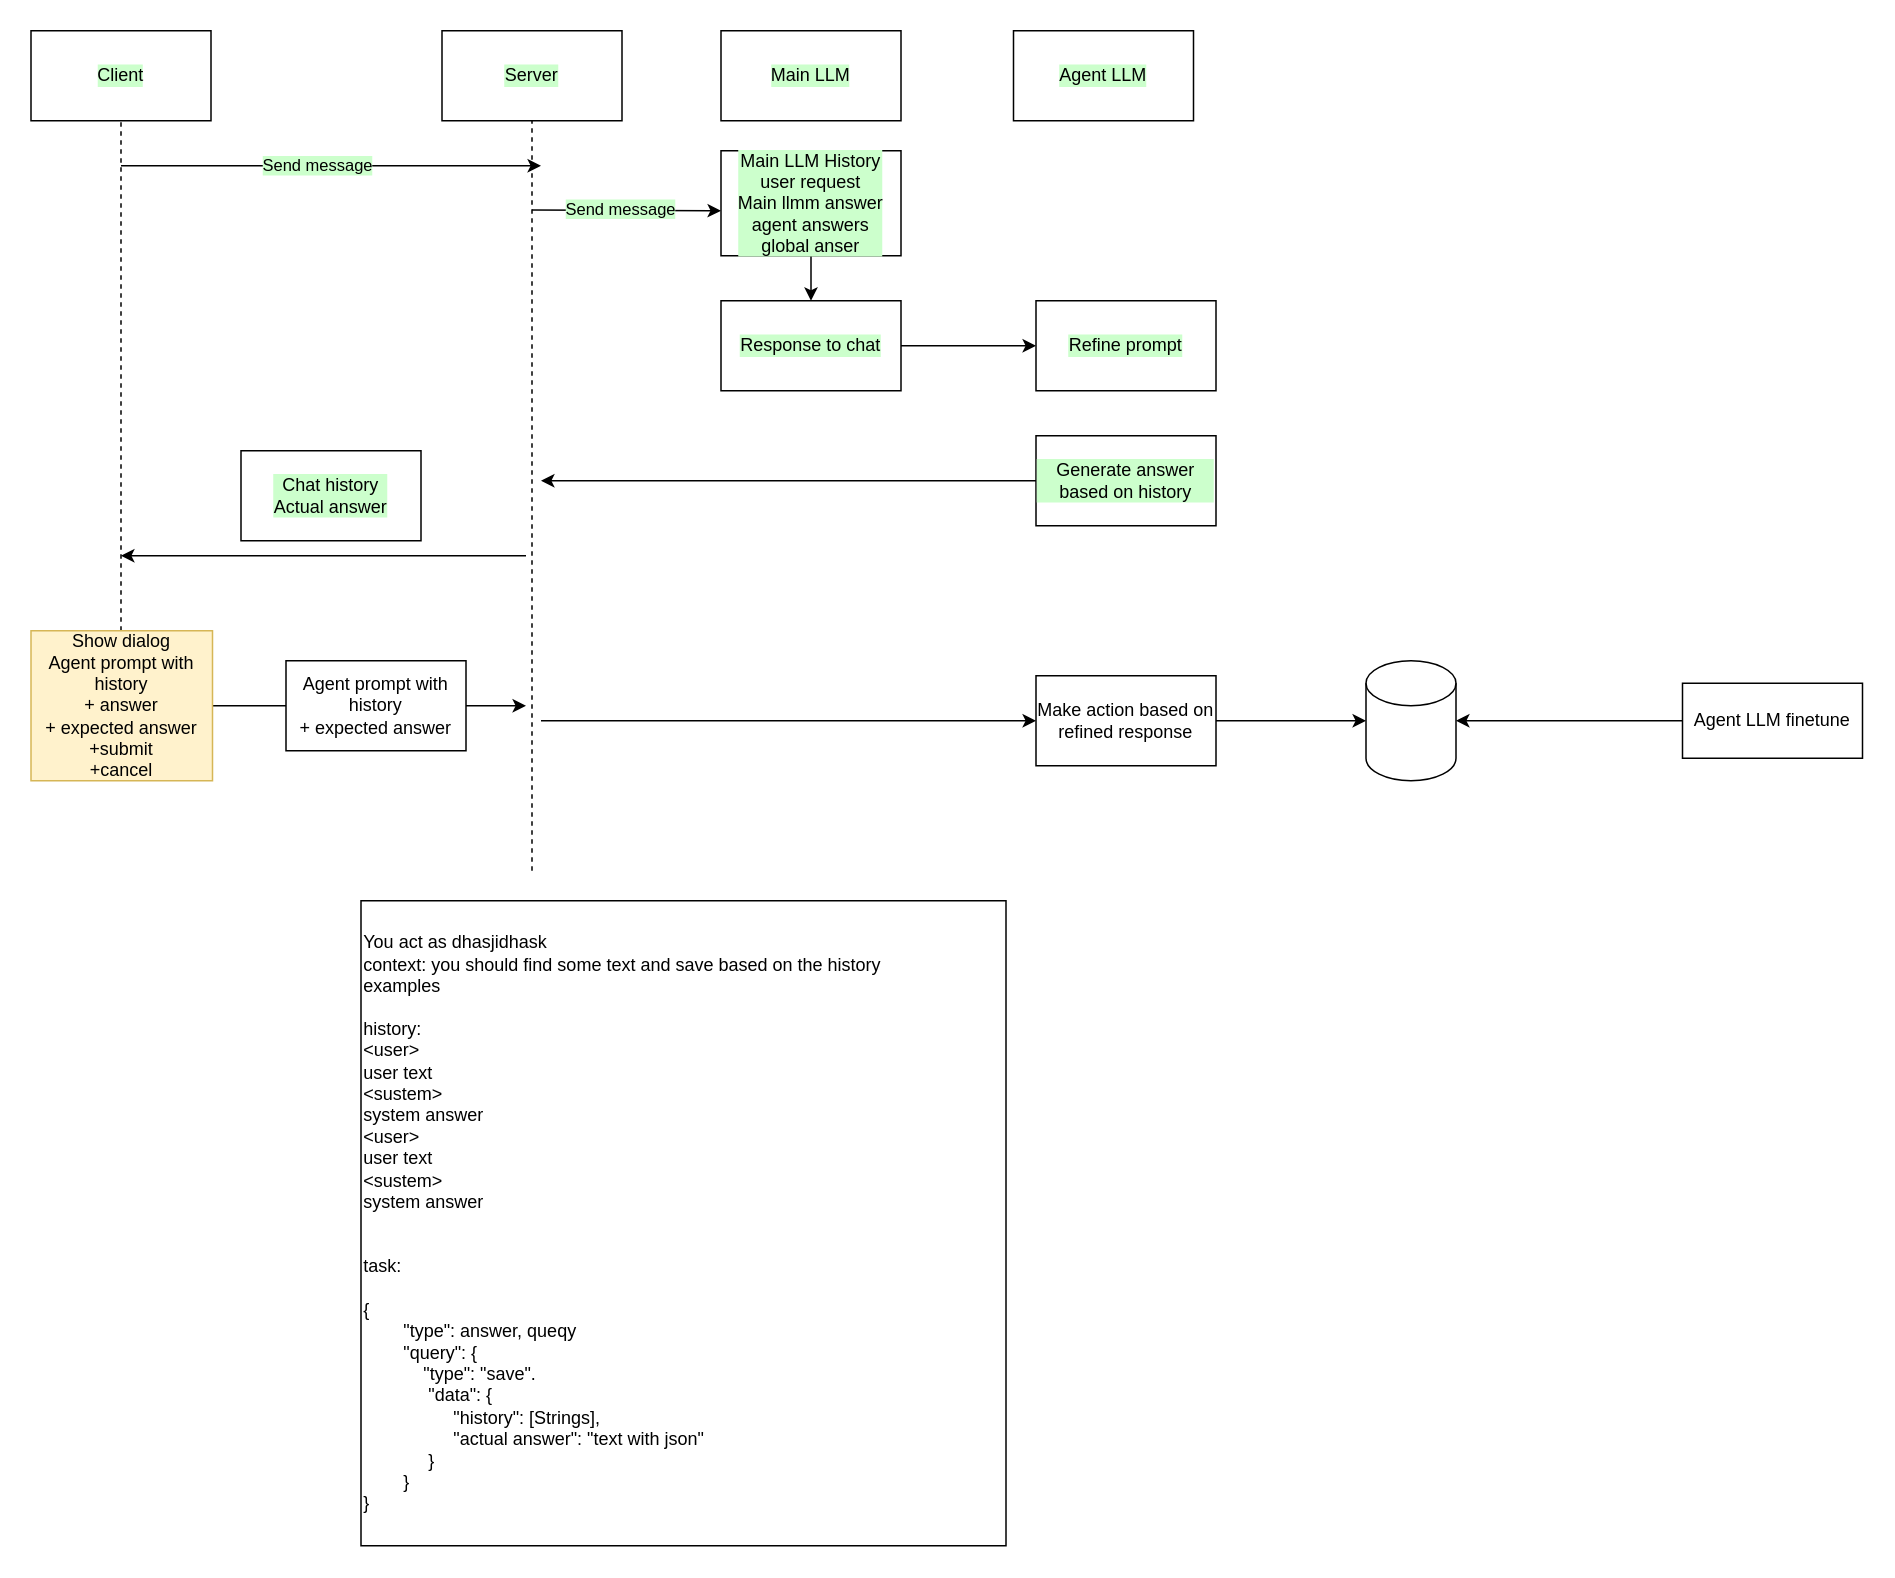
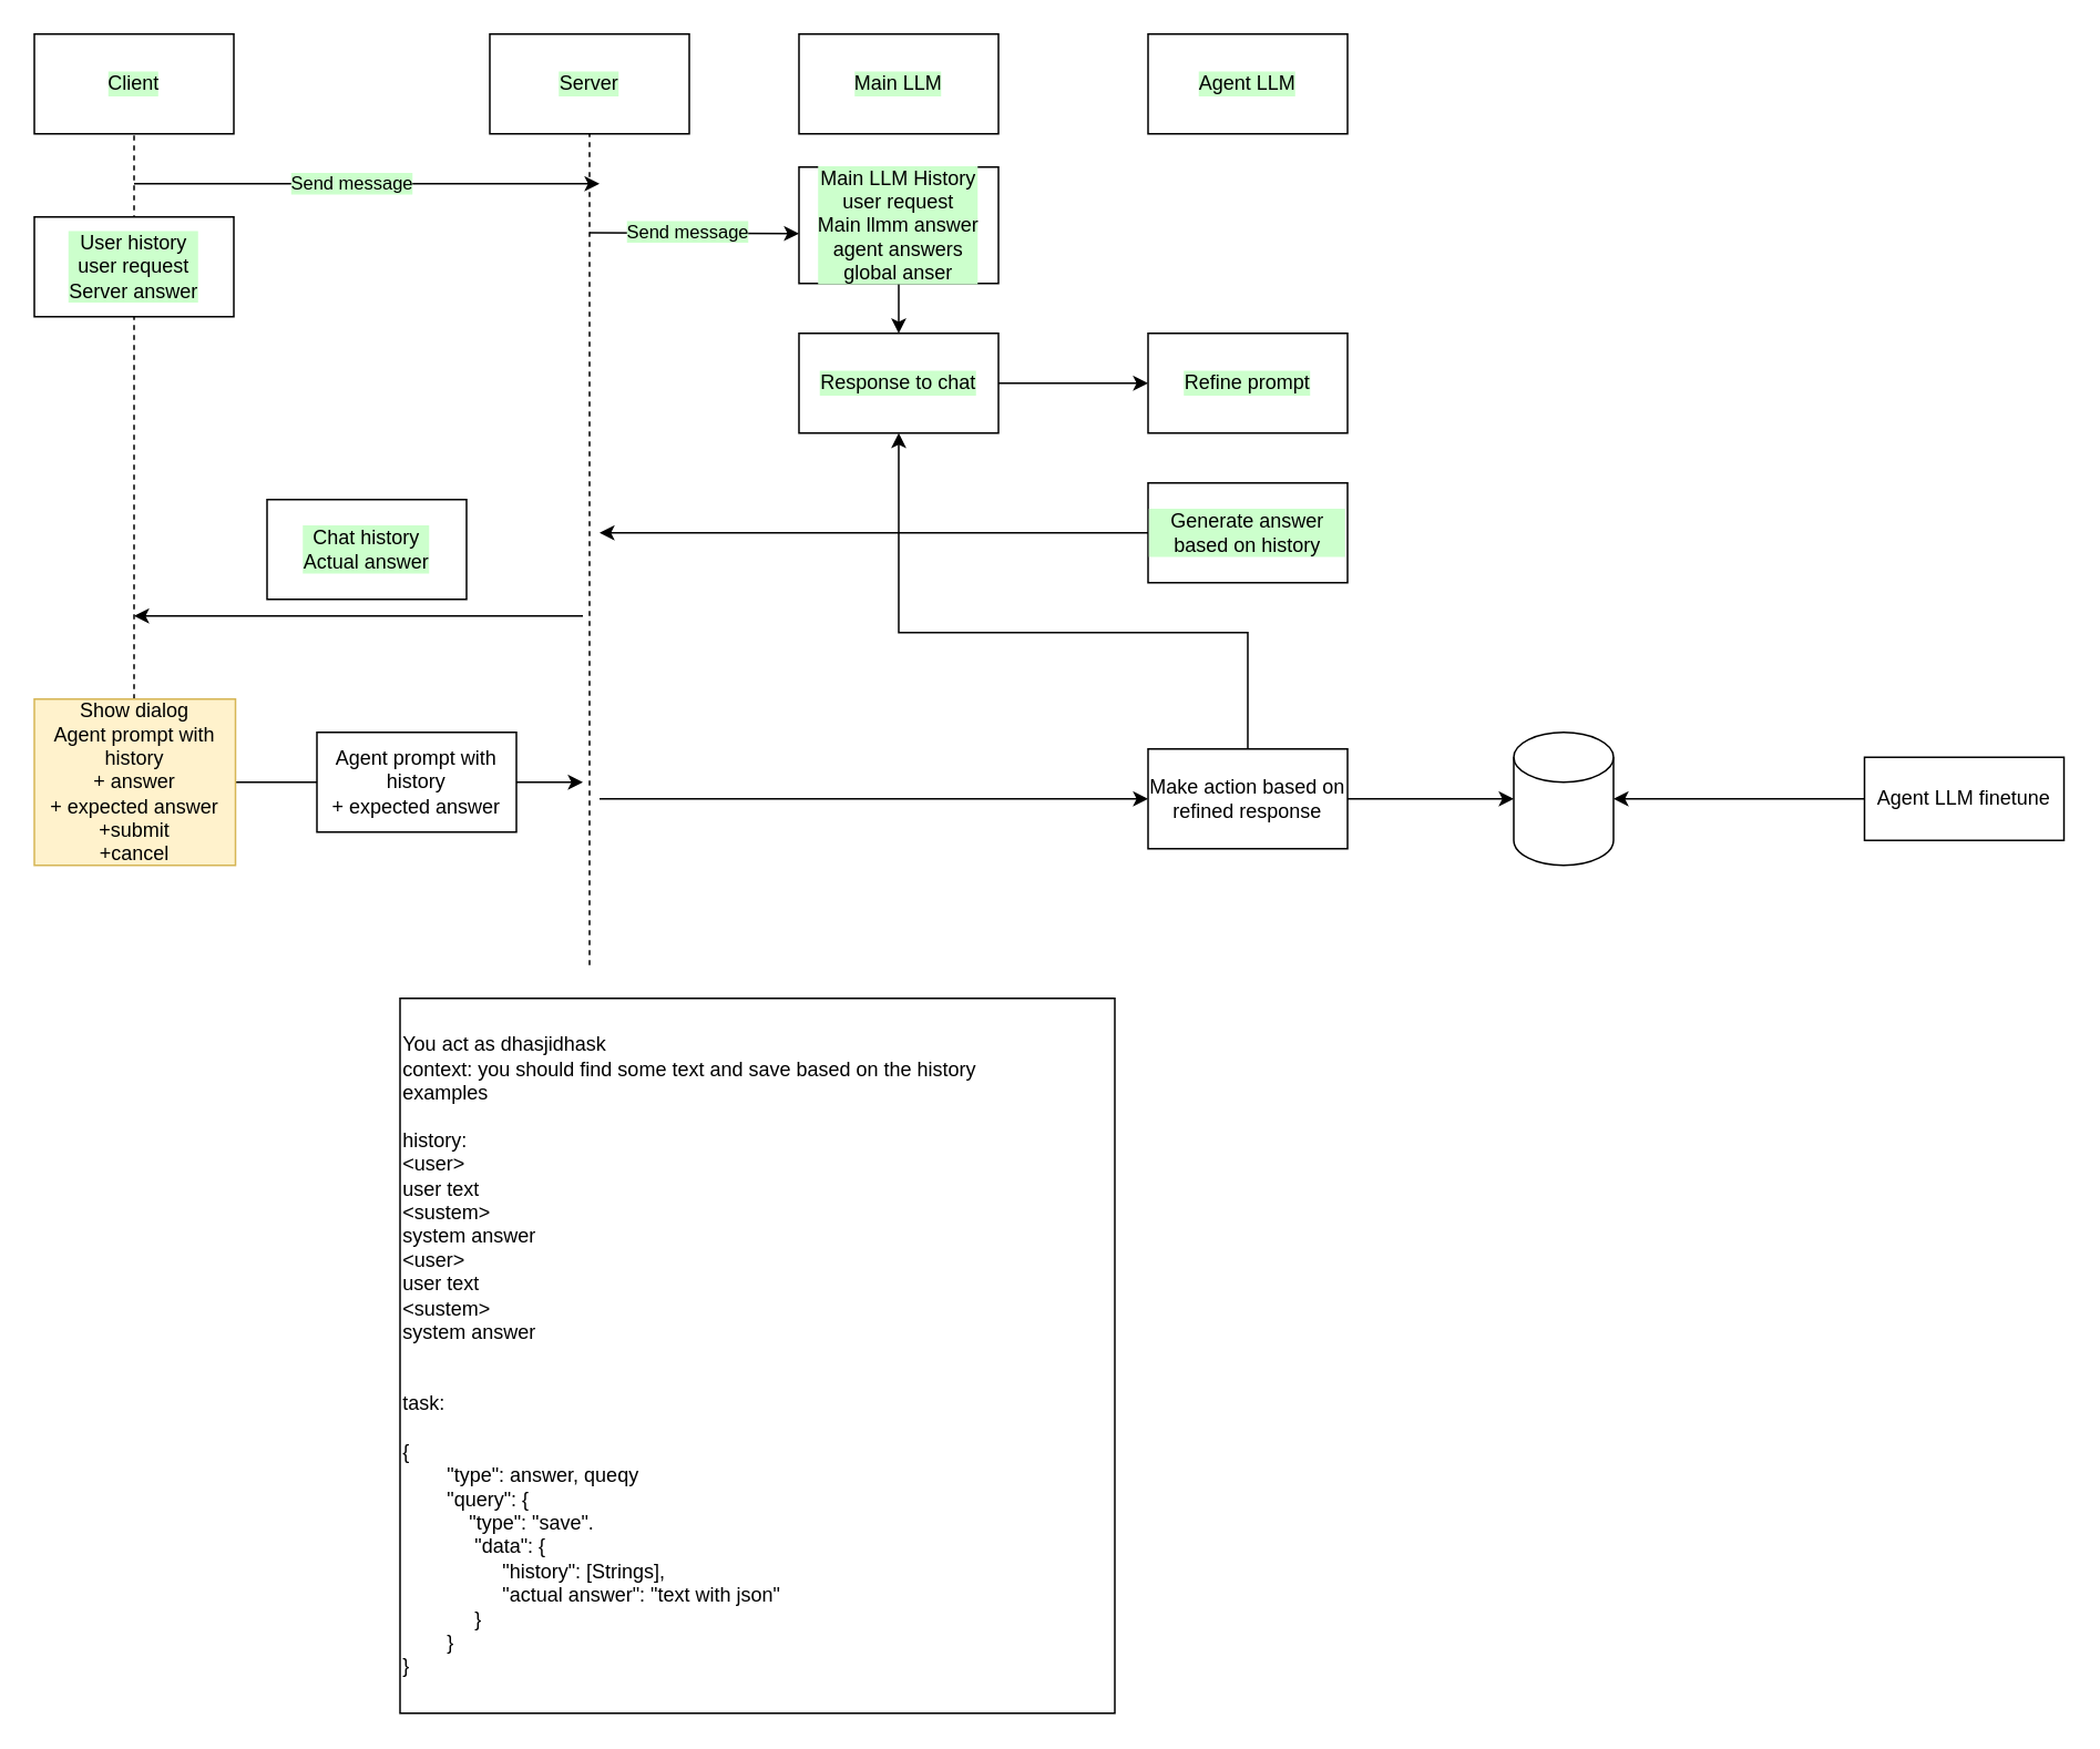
- <mxCell id="15" value="Agent LLM" style="rounded=0;whiteSpace=wrap;html=1;labelBackgroundColor=#CCFFCC;" vertex="1" parent="1"><mxGeometry x="675" y="20" width="120" height="60" as="geometry" /></mxCell>
+ <mxCell id="15" value="Agent LLM" style="rounded=0;whiteSpace=wrap;html=1;labelBackgroundColor=#CCFFCC;" vertex="1" parent="1"><mxGeometry x="690" y="20" width="120" height="60" as="geometry" /></mxCell>
+ <mxCell id="23" value="User history&lt;br&gt;user request&lt;br&gt;Server answer" style="rounded=0;whiteSpace=wrap;html=1;labelBackgroundColor=#CCFFCC;" vertex="1" parent="1"><mxGeometry x="20" y="130" width="120" height="60" as="geometry" /></mxCell>
+ <mxCell id="26" style="edgeStyle=orthogonalEdgeStyle;rounded=0;orthogonalLoop=1;jettySize=auto;html=1;exitX=0.5;exitY=0;exitDx=0;exitDy=0;" edge="1" parent="1" source="28" target="14"><mxGeometry relative="1" as="geometry"><Array as="points"><mxPoint x="750" y="380" /><mxPoint x="540" y="380" /></Array></mxGeometry></mxCell>
